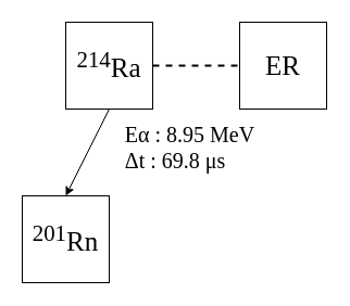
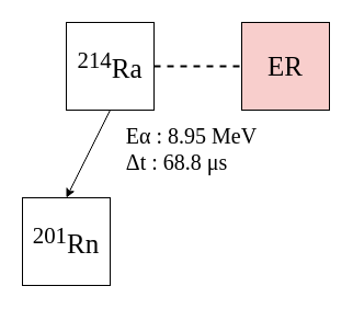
- <mxCell id="2" value="ER" style="whiteSpace=wrap;html=1;aspect=fixed;fontFamily=Times New Roman;fontSize=25;" parent="1" vertex="1"><mxGeometry x="220" y="20" width="80" height="80" as="geometry" /></mxCell>
+ <mxCell id="2" value="ER" style="whiteSpace=wrap;html=1;aspect=fixed;fontFamily=Times New Roman;fontSize=25;fillColor=#f8cecc;" parent="1" vertex="1"><mxGeometry x="220" y="20" width="80" height="80" as="geometry" /></mxCell>
- <mxCell id="7" value="&lt;font style=&quot;font-size: 20px;&quot;&gt;Eα : 8.95 MeV&lt;br style=&quot;font-size: 20px;&quot;&gt;&lt;div style=&quot;text-align: left; font-size: 20px;&quot;&gt;&lt;span style=&quot;background-color: initial; font-size: 20px;&quot;&gt;Δt : 69.8 μs&lt;/span&gt;&lt;/div&gt;&lt;/font&gt;" style="text;html=1;strokeColor=none;fillColor=none;align=center;verticalAlign=middle;whiteSpace=wrap;rounded=0;labelPosition=center;verticalLabelPosition=middle;spacing=2;fontFamily=Times New Roman;fontSize=20;" parent="1" vertex="1"><mxGeometry x="100" y="110" width="149" height="50" as="geometry" /></mxCell>
+ <mxCell id="7" value="&lt;font style=&quot;font-size: 20px;&quot;&gt;Eα : 8.95 MeV&lt;br style=&quot;font-size: 20px;&quot;&gt;&lt;div style=&quot;text-align: left; font-size: 20px;&quot;&gt;&lt;span style=&quot;background-color: initial; font-size: 20px;&quot;&gt;Δt : 68.8 μs&lt;/span&gt;&lt;/div&gt;&lt;/font&gt;" style="text;html=1;strokeColor=none;fillColor=none;align=center;verticalAlign=middle;whiteSpace=wrap;rounded=0;labelPosition=center;verticalLabelPosition=middle;spacing=2;fontFamily=Times New Roman;fontSize=20;" parent="1" vertex="1"><mxGeometry x="100" y="110" width="149" height="50" as="geometry" /></mxCell>
